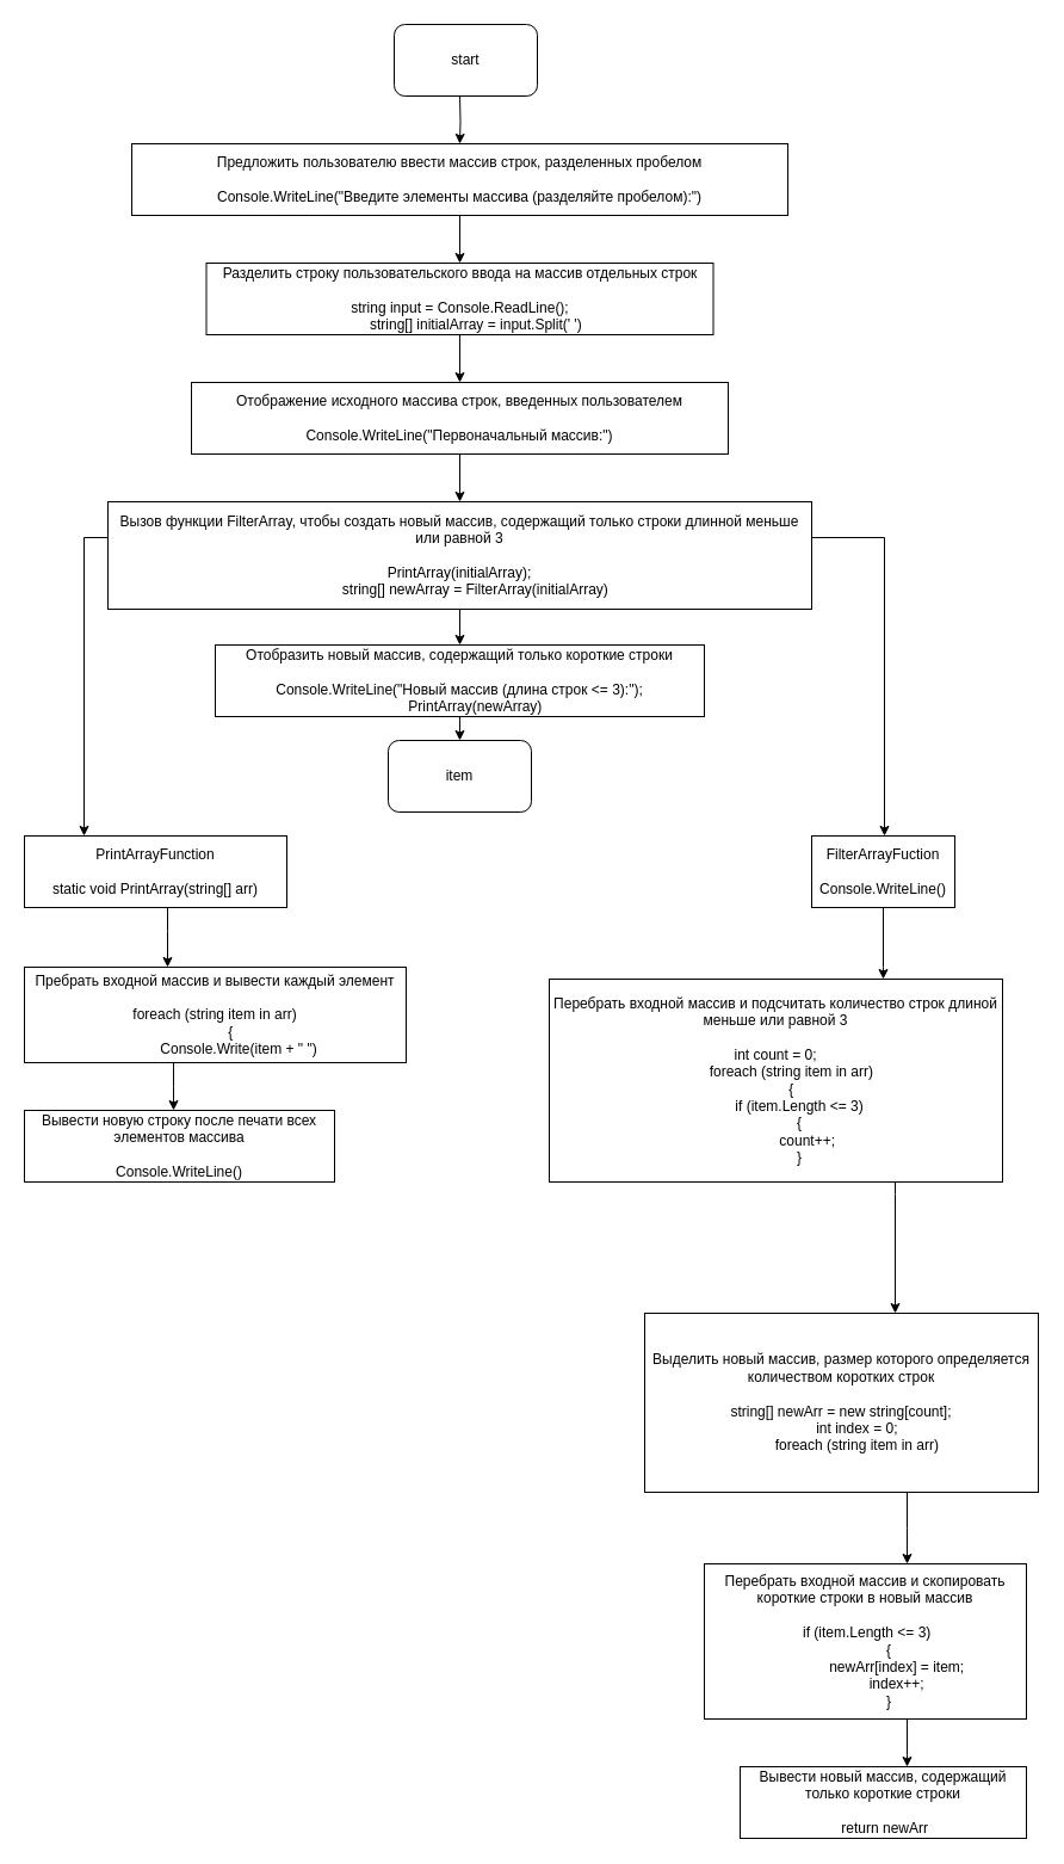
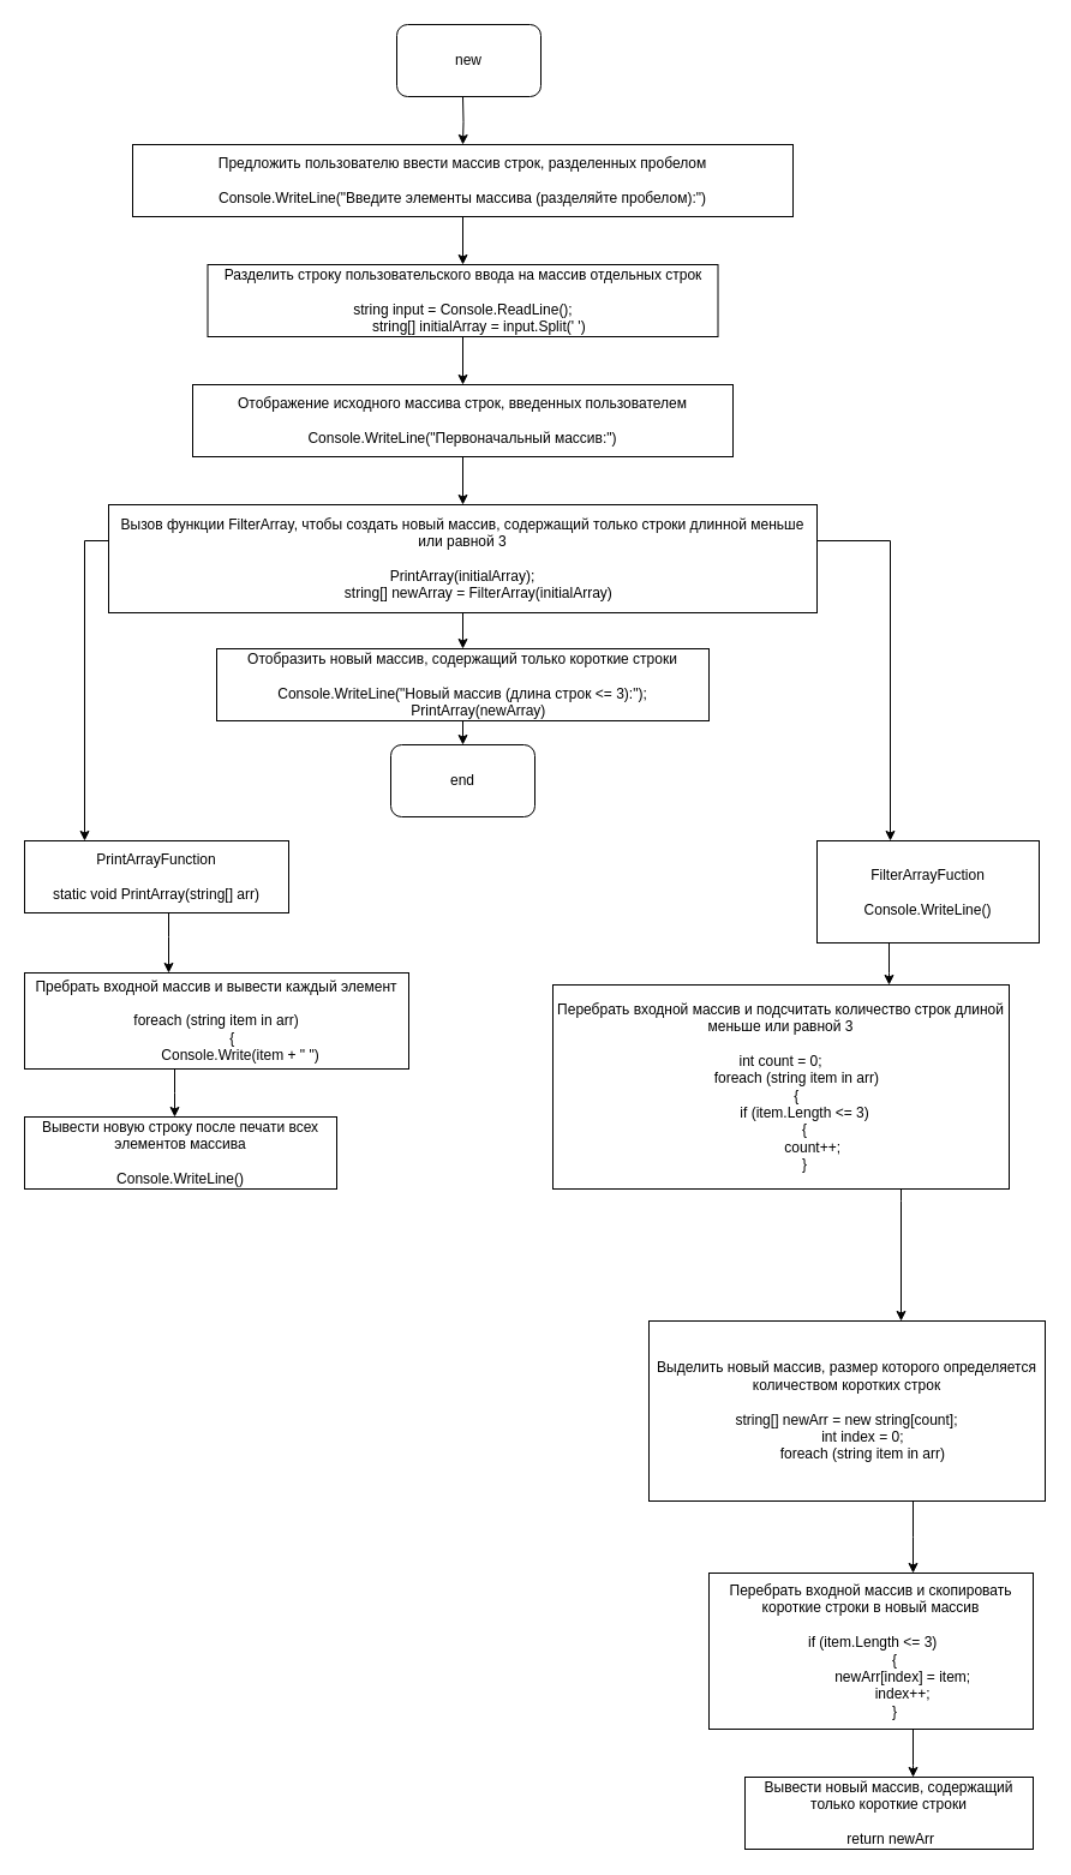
- <mxCell id="15" value="start" style="rounded=1;whiteSpace=wrap;html=1;" vertex="1" parent="1"><mxGeometry x="330" y="20" width="120" height="60" as="geometry" /></mxCell>
+ <mxCell id="15" value="new" style="rounded=1;whiteSpace=wrap;html=1;" vertex="1" parent="1"><mxGeometry x="330" y="20" width="120" height="60" as="geometry" /></mxCell>
- <mxCell id="16" value="item" style="rounded=1;whiteSpace=wrap;html=1;" vertex="1" parent="1"><mxGeometry x="325" y="620" width="120" height="60" as="geometry" /></mxCell>
+ <mxCell id="16" value="end" style="rounded=1;whiteSpace=wrap;html=1;" vertex="1" parent="1"><mxGeometry x="325" y="620" width="120" height="60" as="geometry" /></mxCell>
- <mxCell id="23" value="FilterArrayFuction&lt;br&gt;&lt;br&gt;Console.WriteLine()" style="rounded=0;whiteSpace=wrap;html=1;" vertex="1" parent="1"><mxGeometry x="680" y="700" width="120" height="60" as="geometry" /></mxCell>
+ <mxCell id="23" value="FilterArrayFuction&lt;br&gt;&lt;br&gt;Console.WriteLine()" style="rounded=0;whiteSpace=wrap;html=1;" vertex="1" parent="1"><mxGeometry x="680" y="700" width="185" height="85" as="geometry" /></mxCell>
